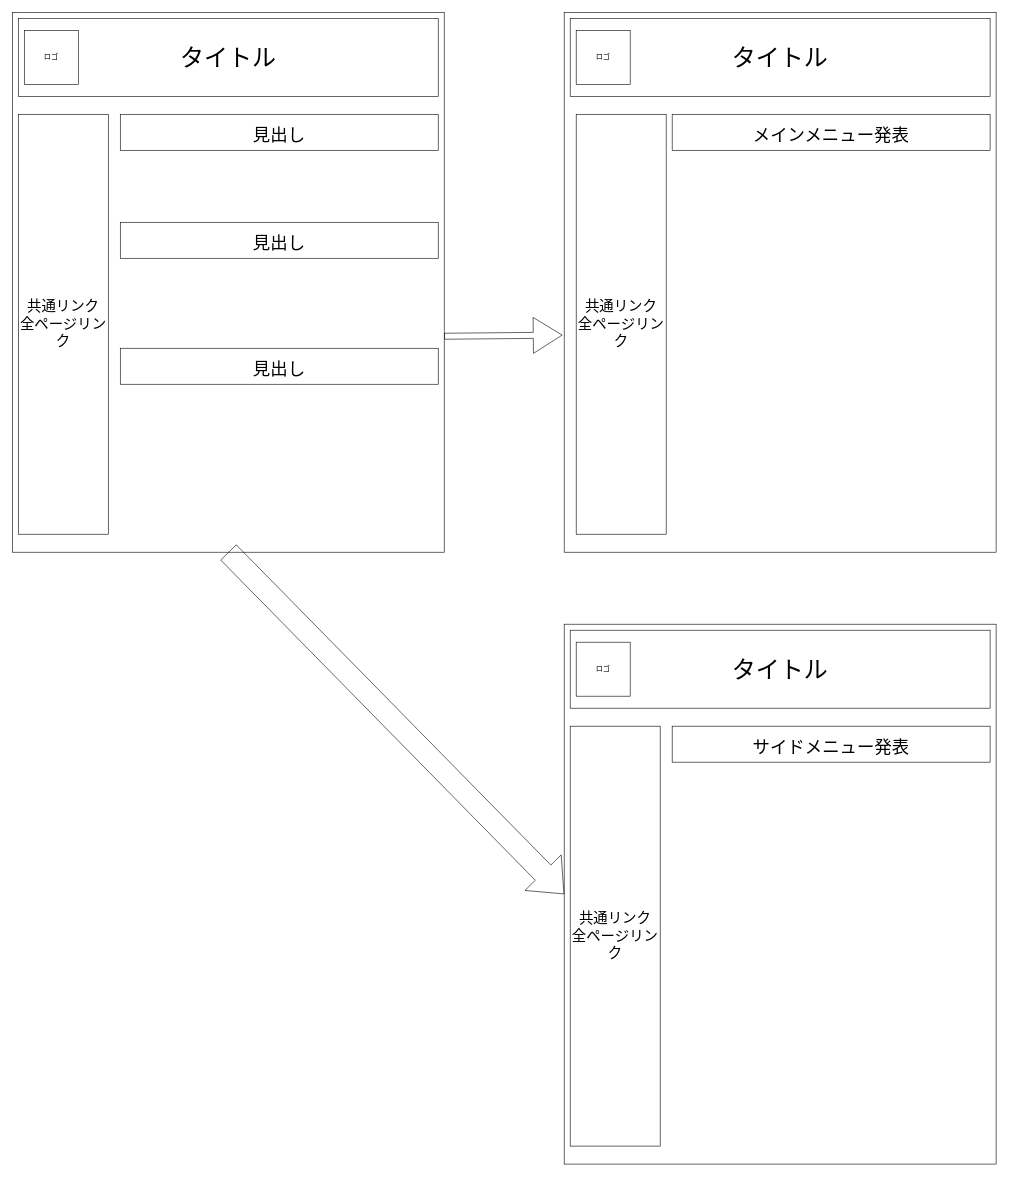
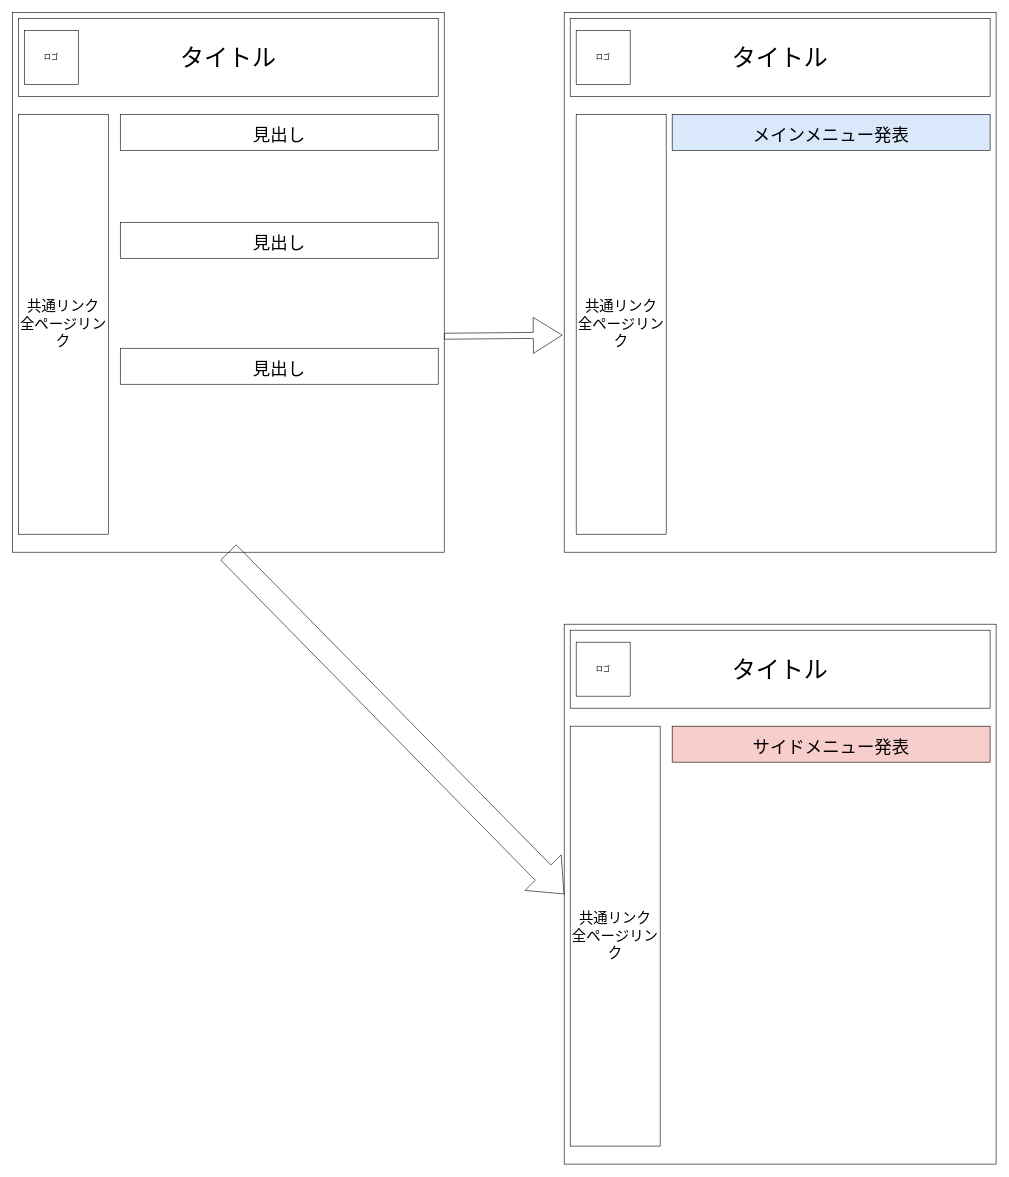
- <mxCell id="11" value="&lt;span style=&quot;font-size: 29px;&quot;&gt;メインメニュー発表&lt;/span&gt;" style="rounded=0;whiteSpace=wrap;html=1;fontSize=40;" vertex="1" parent="1"><mxGeometry x="1120" y="190" width="530" height="60" as="geometry" /></mxCell>
+ <mxCell id="11" value="&lt;span style=&quot;font-size: 29px;&quot;&gt;メインメニュー発表&lt;/span&gt;" style="rounded=0;whiteSpace=wrap;html=1;fontSize=40;fillColor=#dae8fc;" vertex="1" parent="1"><mxGeometry x="1120" y="190" width="530" height="60" as="geometry" /></mxCell>
- <mxCell id="19" value="&lt;span style=&quot;font-size: 29px;&quot;&gt;サイドメニュー発表&lt;/span&gt;" style="rounded=0;whiteSpace=wrap;html=1;fontSize=40;" vertex="1" parent="1"><mxGeometry x="1120" y="1210" width="530" height="60" as="geometry" /></mxCell>
+ <mxCell id="19" value="&lt;span style=&quot;font-size: 29px;&quot;&gt;サイドメニュー発表&lt;/span&gt;" style="rounded=0;whiteSpace=wrap;html=1;fontSize=40;fillColor=#f8cecc;" vertex="1" parent="1"><mxGeometry x="1120" y="1210" width="530" height="60" as="geometry" /></mxCell>
